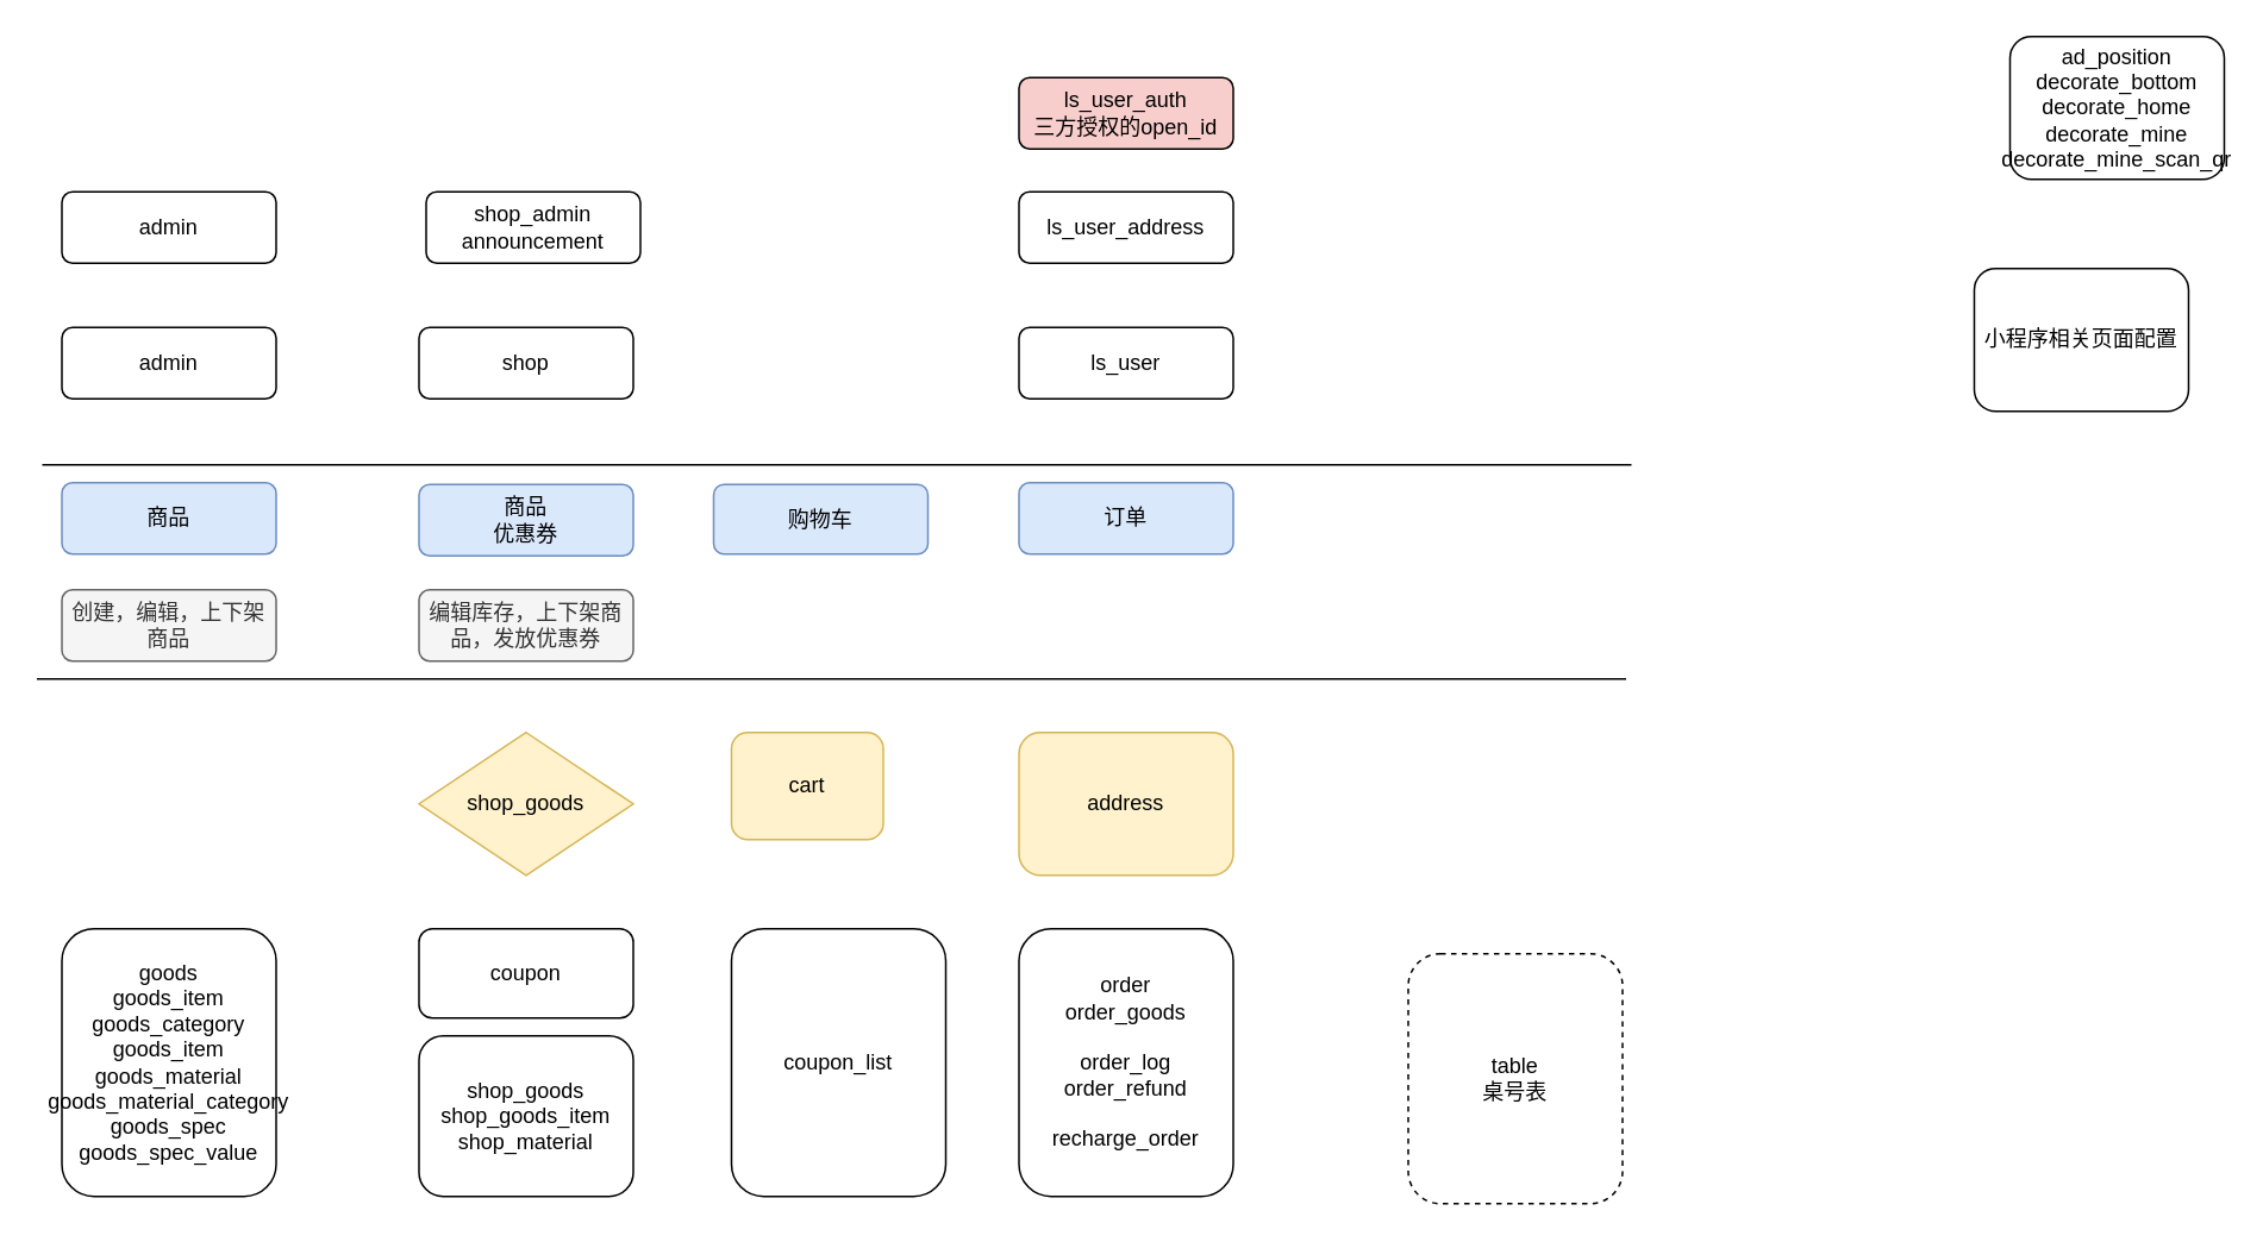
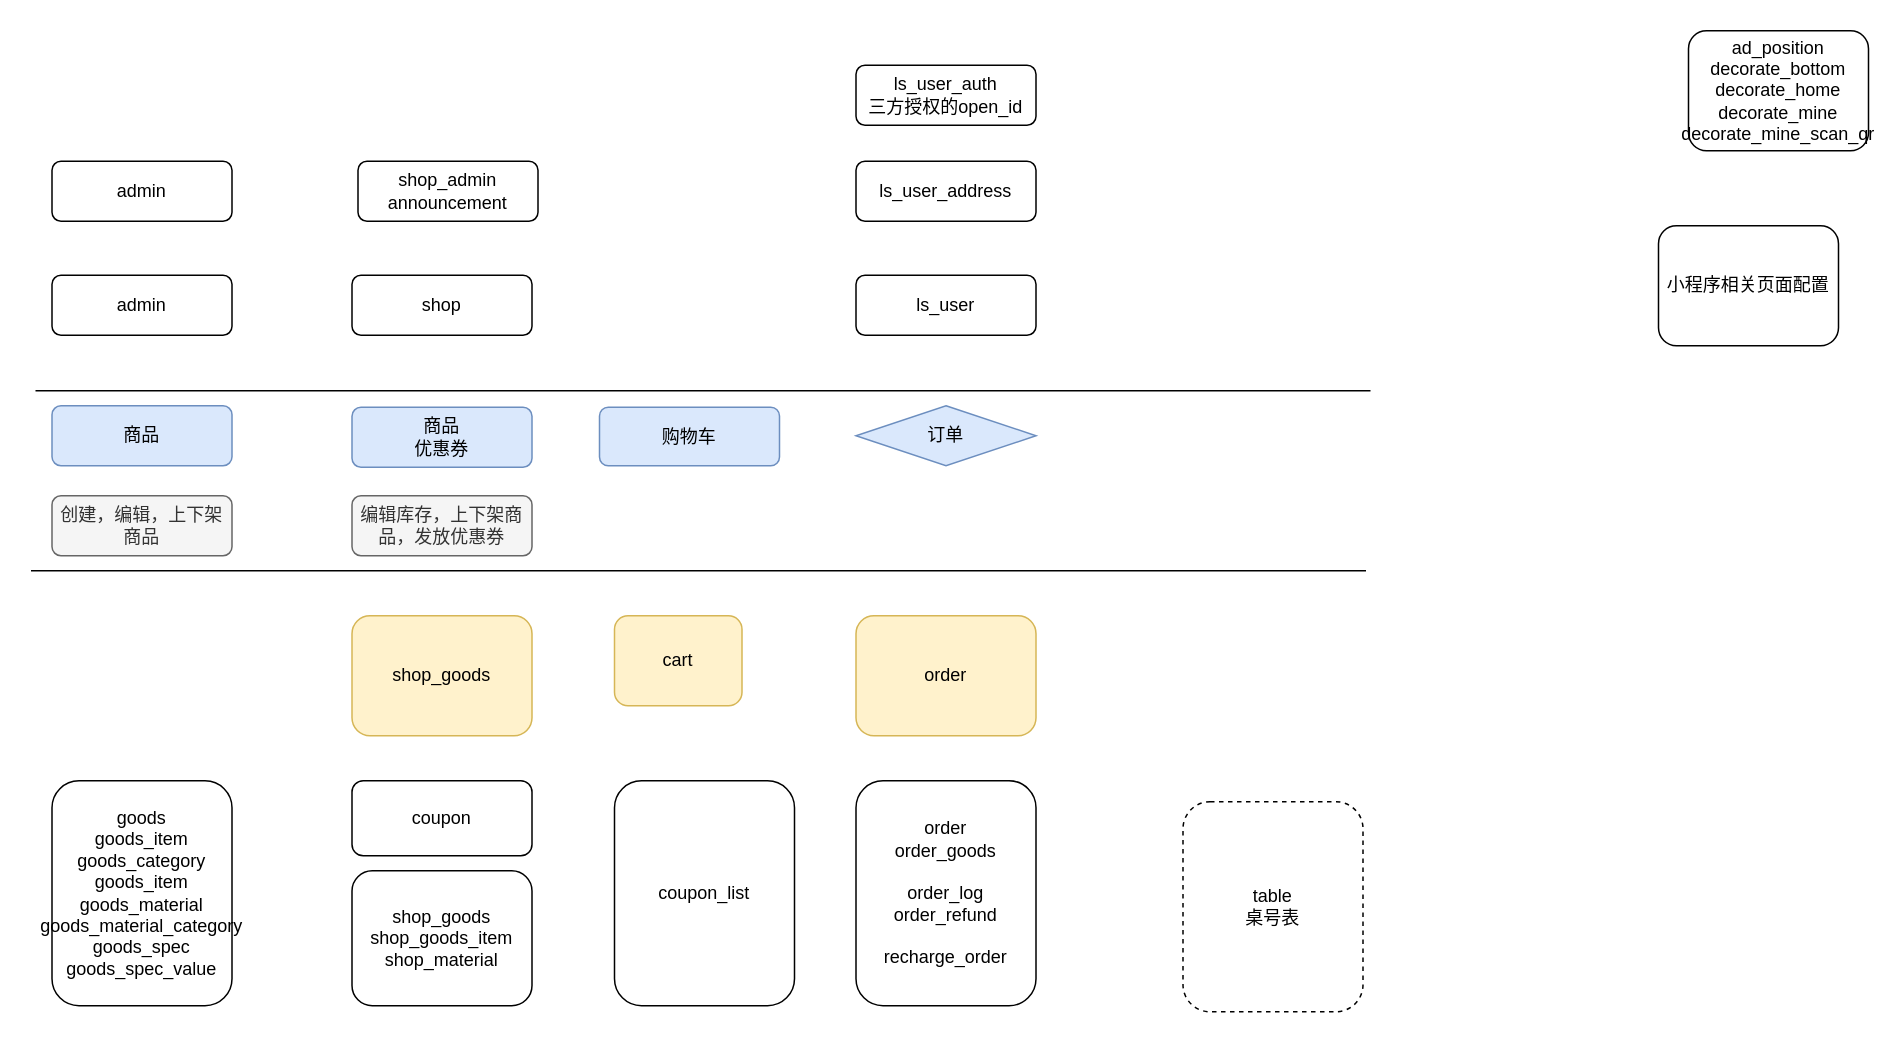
- <mxCell id="20" value="ls_user_auth&lt;br&gt;三方授权的open_id" style="rounded=1;whiteSpace=wrap;html=1;fontSize=12;glass=0;strokeWidth=1;shadow=0;fillColor=#f8cecc;" vertex="1" parent="1"><mxGeometry x="570" y="43" width="120" height="40" as="geometry" /></mxCell>
+ <mxCell id="20" value="ls_user_auth&lt;br&gt;三方授权的open_id" style="rounded=1;whiteSpace=wrap;html=1;fontSize=12;glass=0;strokeWidth=1;shadow=0;" vertex="1" parent="1"><mxGeometry x="570" y="43" width="120" height="40" as="geometry" /></mxCell>
- <mxCell id="7" value="订单" style="rounded=1;whiteSpace=wrap;html=1;fontSize=12;glass=0;strokeWidth=1;shadow=0;fillColor=#dae8fc;strokeColor=#6c8ebf;" vertex="1" parent="1"><mxGeometry x="570" y="270" width="120" height="40" as="geometry" /></mxCell>
+ <mxCell id="7" value="订单" style="rhombus;whiteSpace=wrap;html=1;fontSize=12;glass=0;strokeWidth=1;shadow=0;fillColor=#dae8fc;strokeColor=#6c8ebf;" vertex="1" parent="1"><mxGeometry x="570" y="270" width="120" height="40" as="geometry" /></mxCell>
- <mxCell id="11" value="shop_goods" style="rhombus;whiteSpace=wrap;html=1;fontSize=12;glass=0;strokeWidth=1;shadow=0;fillColor=#fff2cc;strokeColor=#d6b656;" vertex="1" parent="1"><mxGeometry x="234" y="410" width="120" height="80" as="geometry" /></mxCell>
+ <mxCell id="11" value="shop_goods" style="rounded=1;whiteSpace=wrap;html=1;fontSize=12;glass=0;strokeWidth=1;shadow=0;fillColor=#fff2cc;strokeColor=#d6b656;" vertex="1" parent="1"><mxGeometry x="234" y="410" width="120" height="80" as="geometry" /></mxCell>
- <mxCell id="12" value="address" style="rounded=1;whiteSpace=wrap;html=1;fontSize=12;glass=0;strokeWidth=1;shadow=0;fillColor=#fff2cc;strokeColor=#d6b656;" vertex="1" parent="1"><mxGeometry x="570" y="410" width="120" height="80" as="geometry" /></mxCell>
+ <mxCell id="12" value="order" style="rounded=1;whiteSpace=wrap;html=1;fontSize=12;glass=0;strokeWidth=1;shadow=0;fillColor=#fff2cc;strokeColor=#d6b656;" vertex="1" parent="1"><mxGeometry x="570" y="410" width="120" height="80" as="geometry" /></mxCell>
